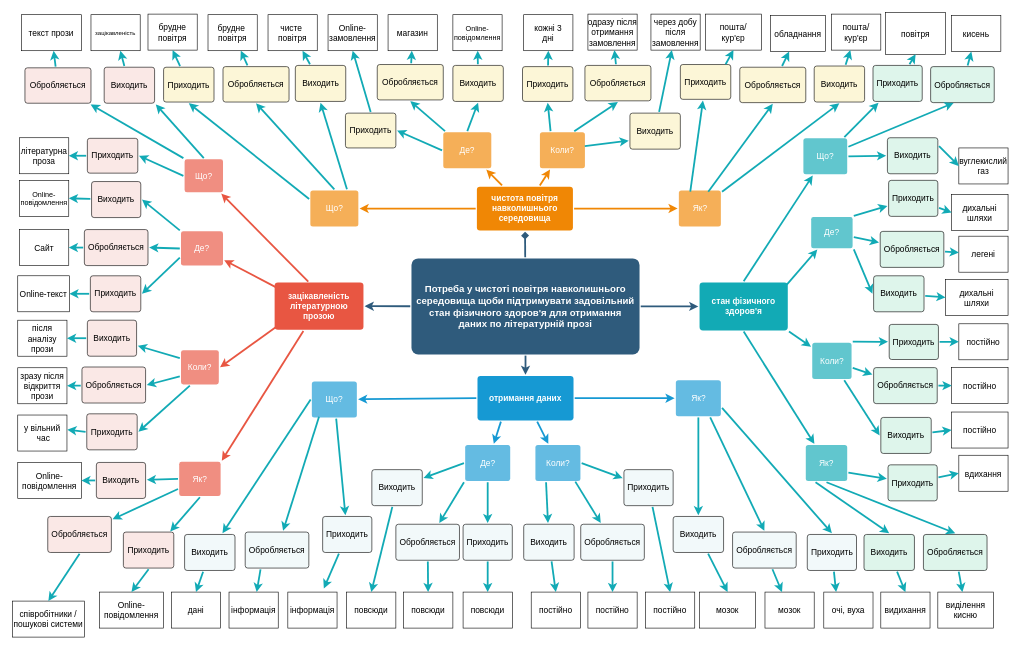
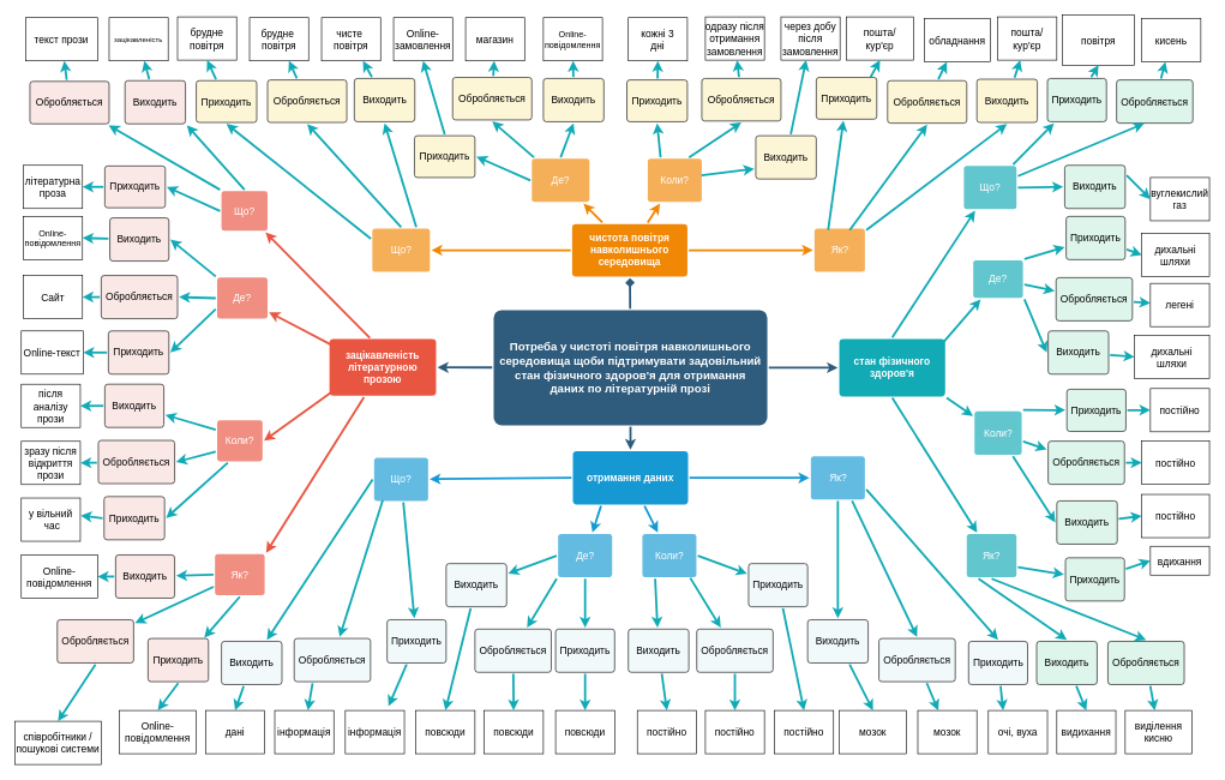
- <mxCell id="85" value="вдихання" style="fontFamily=Helvetica;fontSize=14;" parent="1" vertex="1"><mxGeometry x="1597" y="758" width="82" height="60" as="geometry" /></mxCell>
+ <mxCell id="85" value="вдихання" style="fontFamily=Helvetica;fontSize=14;" parent="1" vertex="1"><mxGeometry x="1597" y="758" width="82" height="40" as="geometry" /></mxCell>
